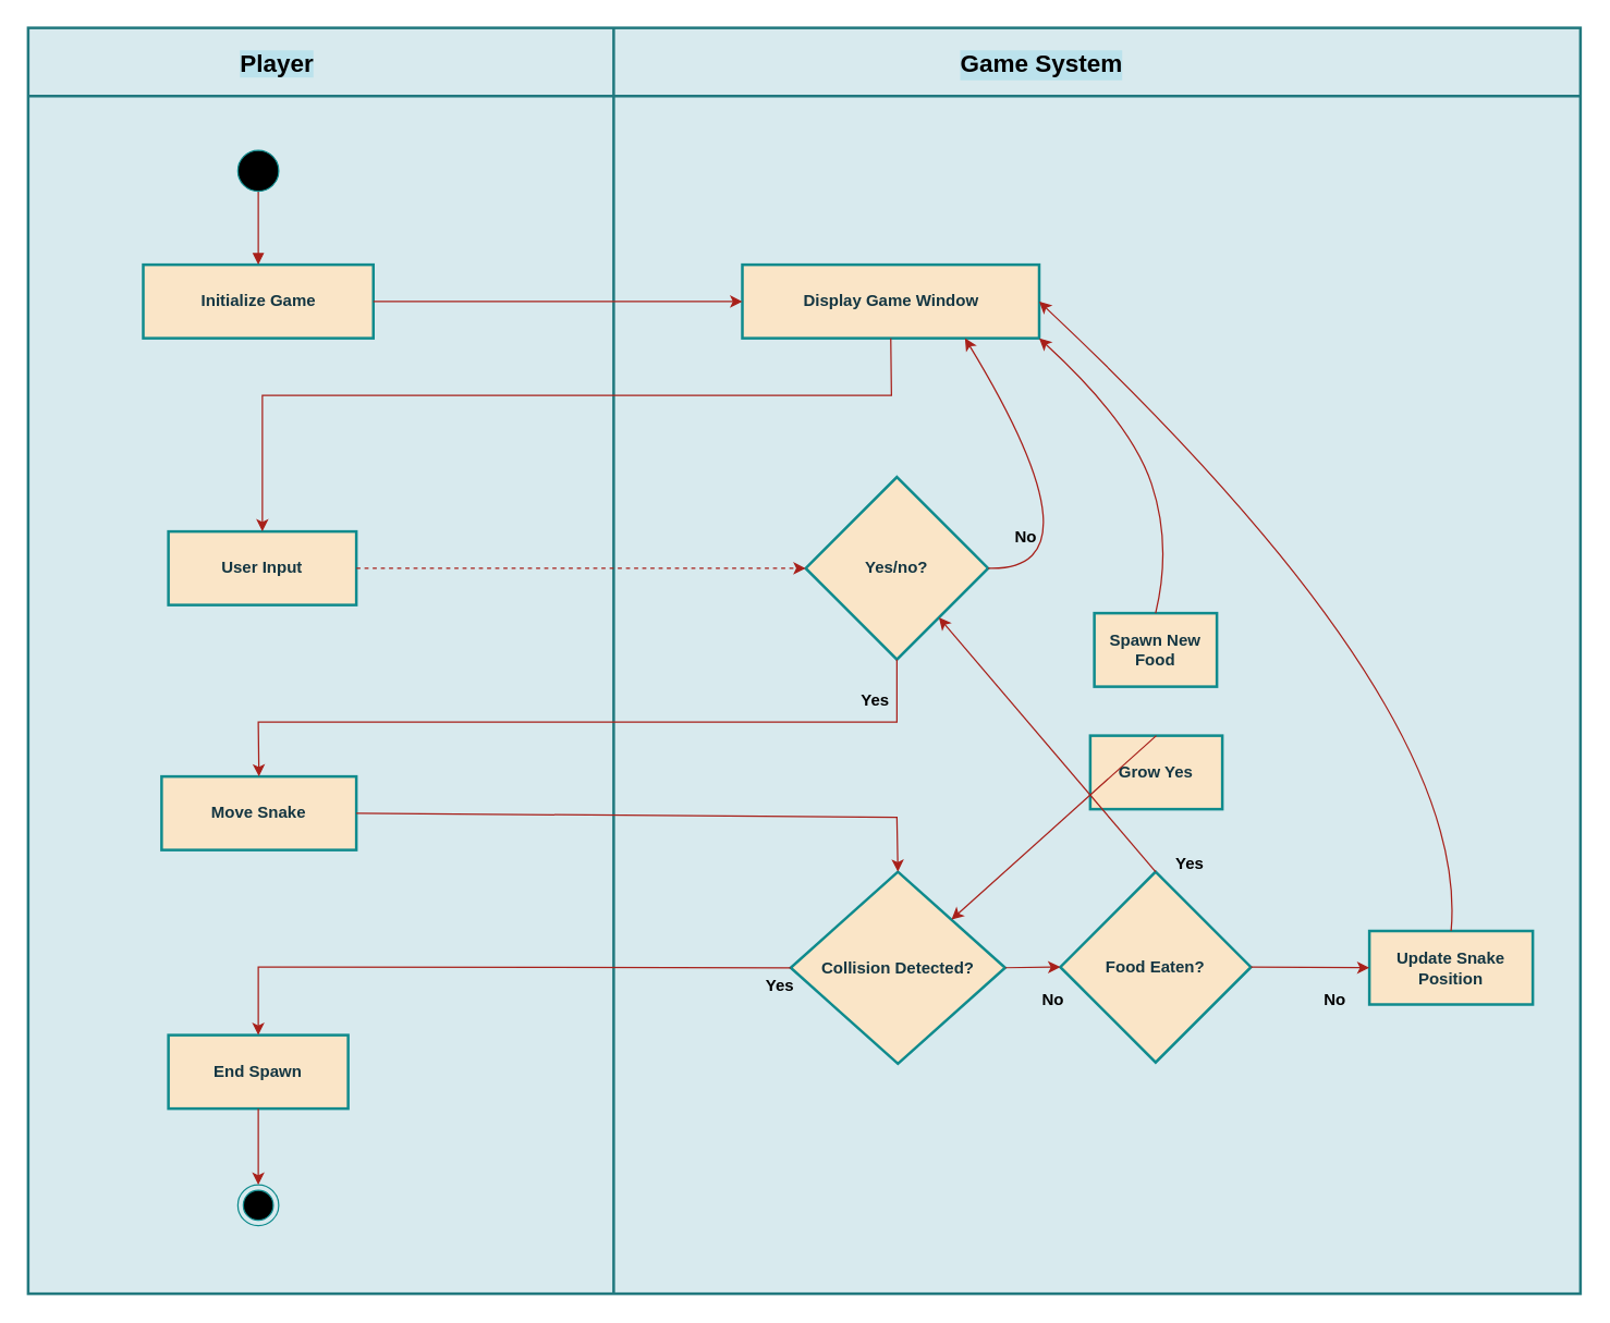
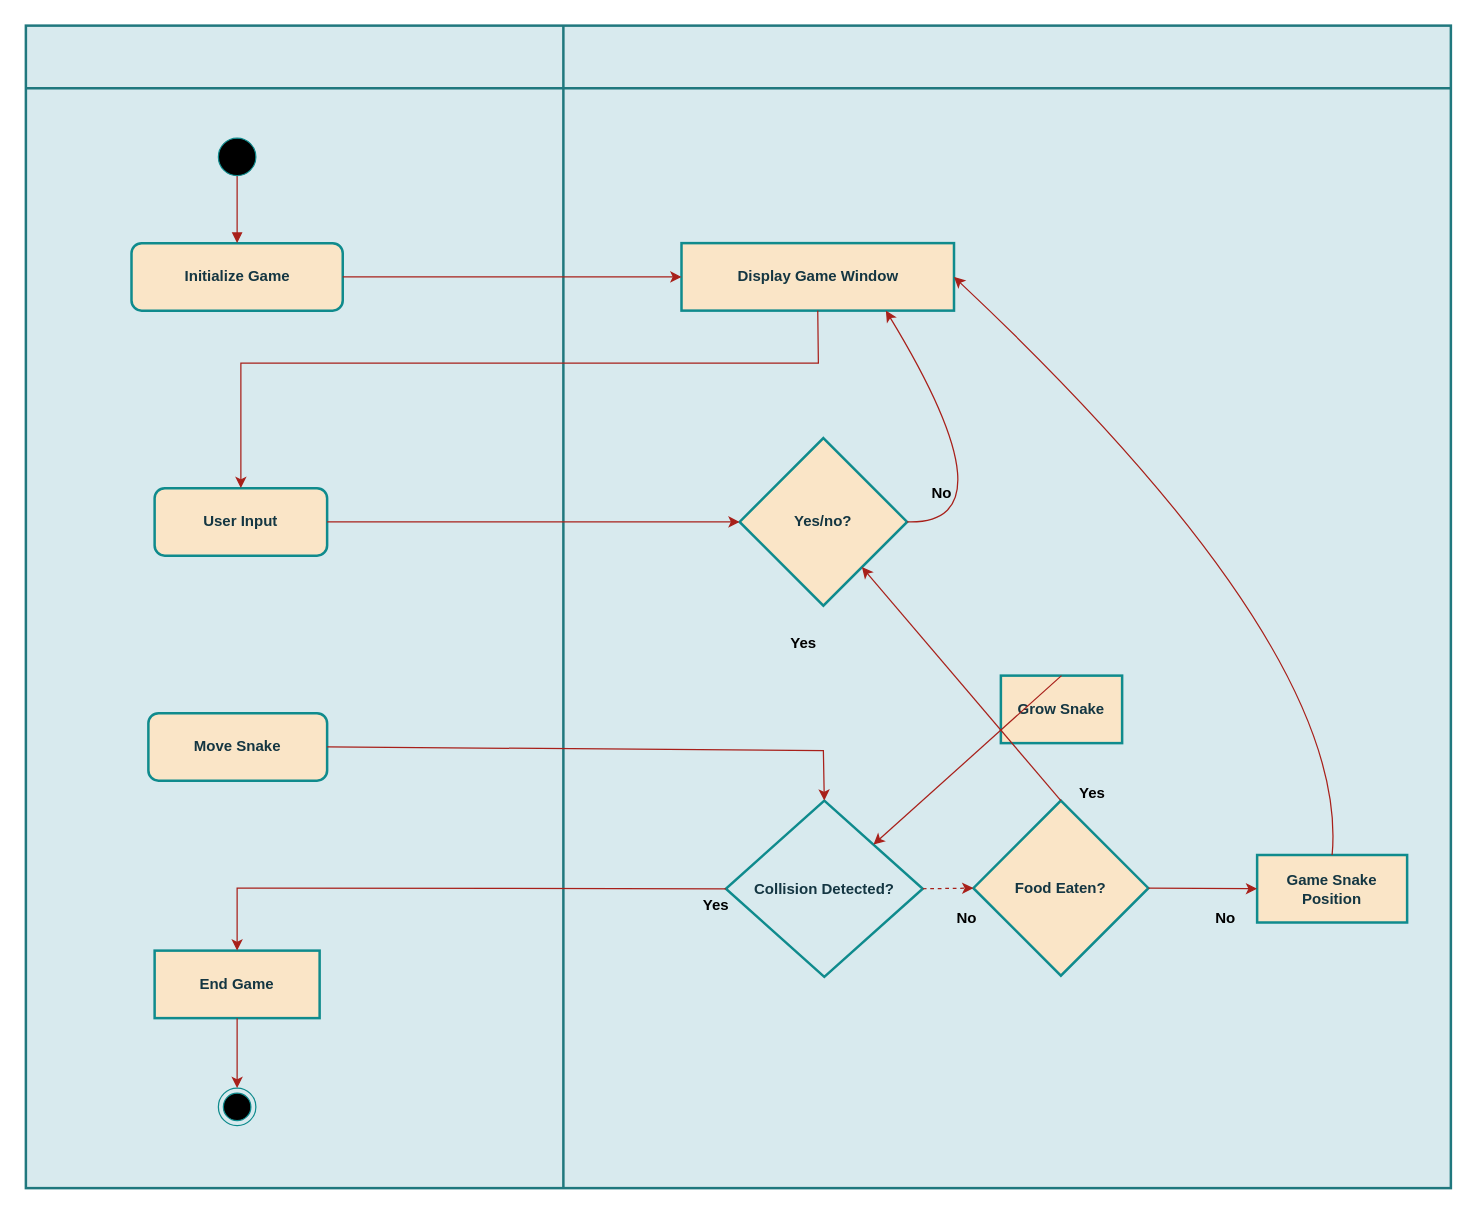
- <mxCell id="37" value="&lt;div style=&quot;text-align: center;&quot;&gt;&lt;font style=&quot;font-size: 18px;&quot; color=&quot;#000000&quot;&gt;&lt;span style=&quot;text-wrap-mode: nowrap; background-color: rgb(187, 226, 236);&quot;&gt;&lt;span style=&quot;&quot;&gt;Player&lt;/span&gt;&lt;/span&gt;&lt;/font&gt;&lt;/div&gt;" style="text;whiteSpace=wrap;html=1;fontColor=#143642;fontStyle=1" vertex="1" parent="1"><mxGeometry x="173.5" y="30" width="100" height="40" as="geometry" /></mxCell>
- <mxCell id="38" value="&lt;div style=&quot;text-align: center;&quot;&gt;&lt;font style=&quot;font-size: 18px;&quot; color=&quot;#000000&quot;&gt;&lt;span style=&quot;text-wrap-mode: nowrap;&quot;&gt;&lt;span style=&quot;&quot;&gt;Game System&lt;/span&gt;&lt;/span&gt;&lt;/font&gt;&lt;/div&gt;" style="text;whiteSpace=wrap;html=1;fontColor=#143642;labelBackgroundColor=#BBE2EC;fontStyle=1" vertex="1" parent="1"><mxGeometry x="702.5" y="30" width="100" height="40" as="geometry" /></mxCell>
- <mxCell id="13" value="Initialize Game" style="whiteSpace=wrap;strokeWidth=2;fontStyle=1;labelBackgroundColor=none;fillColor=#FAE5C7;strokeColor=#0F8B8D;fontColor=#143642;" vertex="1" parent="1"><mxGeometry x="104.5" y="194" width="169" height="54" as="geometry" /></mxCell>
+ <mxCell id="13" value="Initialize Game" style="whiteSpace=wrap;strokeWidth=2;fontStyle=1;labelBackgroundColor=none;fillColor=#FAE5C7;strokeColor=#0F8B8D;fontColor=#143642;rounded=1;" vertex="1" parent="1"><mxGeometry x="104.5" y="194" width="169" height="54" as="geometry" /></mxCell>
- <mxCell id="35" value="" style="curved=1;endArrow=classic;html=1;rounded=0;exitX=0.5;exitY=0;exitDx=0;exitDy=0;entryX=1;entryY=1;entryDx=0;entryDy=0;fontStyle=1;labelBackgroundColor=none;strokeColor=#A8201A;fontColor=default;" edge="1" parent="1" source="26" target="12"><mxGeometry width="50" height="50" relative="1" as="geometry"><mxPoint x="1080" y="440" as="sourcePoint" /><mxPoint x="1130" y="390" as="targetPoint" /><Array as="points"><mxPoint x="860" y="400" /><mxPoint x="830" y="310" /></Array></mxGeometry></mxCell>
- <mxCell id="17" value="User Input" style="whiteSpace=wrap;strokeWidth=2;fontStyle=1;labelBackgroundColor=none;fillColor=#FAE5C7;strokeColor=#0F8B8D;fontColor=#143642;" vertex="1" parent="1"><mxGeometry x="123" y="390" width="138" height="54" as="geometry" /></mxCell>
+ <mxCell id="17" value="User Input" style="whiteSpace=wrap;strokeWidth=2;fontStyle=1;labelBackgroundColor=none;fillColor=#FAE5C7;strokeColor=#0F8B8D;fontColor=#143642;rounded=1;" vertex="1" parent="1"><mxGeometry x="123" y="390" width="138" height="54" as="geometry" /></mxCell>
- <mxCell id="18" value="" style="endArrow=classic;html=1;rounded=0;entryX=0;entryY=0.5;entryDx=0;entryDy=0;exitX=1;exitY=0.5;exitDx=0;exitDy=0;fontStyle=1;labelBackgroundColor=none;strokeColor=#A8201A;fontColor=default;dashed=1;" edge="1" parent="1" source="17" target="10"><mxGeometry width="50" height="50" relative="1" as="geometry"><mxPoint x="410" y="390" as="sourcePoint" /><mxPoint x="460" y="340" as="targetPoint" /></mxGeometry></mxCell>
+ <mxCell id="18" value="" style="endArrow=classic;html=1;rounded=0;entryX=0;entryY=0.5;entryDx=0;entryDy=0;exitX=1;exitY=0.5;exitDx=0;exitDy=0;fontStyle=1;labelBackgroundColor=none;strokeColor=#A8201A;fontColor=default;" edge="1" parent="1" source="17" target="10"><mxGeometry width="50" height="50" relative="1" as="geometry"><mxPoint x="410" y="390" as="sourcePoint" /><mxPoint x="460" y="340" as="targetPoint" /></mxGeometry></mxCell>
- <mxCell id="26" value="Spawn New Food" style="whiteSpace=wrap;strokeWidth=2;fontStyle=1;labelBackgroundColor=none;fillColor=#FAE5C7;strokeColor=#0F8B8D;fontColor=#143642;" vertex="1" parent="1"><mxGeometry x="803" y="450" width="90" height="54" as="geometry" /></mxCell>
- <mxCell id="11" value="" style="endArrow=classic;html=1;rounded=0;entryX=0.5;entryY=0;entryDx=0;entryDy=0;exitX=0.5;exitY=1;exitDx=0;exitDy=0;fontStyle=1;labelBackgroundColor=none;strokeColor=#A8201A;fontColor=default;" edge="1" parent="1" source="10" target="5"><mxGeometry width="50" height="50" relative="1" as="geometry"><mxPoint x="-92.5" y="550" as="sourcePoint" /><mxPoint x="-42.5" y="500" as="targetPoint" /><Array as="points"><mxPoint x="658" y="530" /><mxPoint x="189" y="530" /></Array></mxGeometry></mxCell>
- <mxCell id="25" value="Grow Yes" style="whiteSpace=wrap;strokeWidth=2;fontStyle=1;labelBackgroundColor=none;fillColor=#FAE5C7;strokeColor=#0F8B8D;fontColor=#143642;" vertex="1" parent="1"><mxGeometry x="800" y="540" width="97" height="54" as="geometry" /></mxCell>
+ <mxCell id="25" value="Grow Snake" style="whiteSpace=wrap;strokeWidth=2;fontStyle=1;labelBackgroundColor=none;fillColor=#FAE5C7;strokeColor=#0F8B8D;fontColor=#143642;" vertex="1" parent="1"><mxGeometry x="800" y="540" width="97" height="54" as="geometry" /></mxCell>
- <mxCell id="5" value="Move Snake" style="whiteSpace=wrap;strokeWidth=2;fontStyle=1;labelBackgroundColor=none;fillColor=#FAE5C7;strokeColor=#0F8B8D;fontColor=#143642;" vertex="1" parent="1"><mxGeometry x="118" y="570" width="143" height="54" as="geometry" /></mxCell>
+ <mxCell id="5" value="Move Snake" style="whiteSpace=wrap;strokeWidth=2;fontStyle=1;labelBackgroundColor=none;fillColor=#FAE5C7;strokeColor=#0F8B8D;fontColor=#143642;rounded=1;" vertex="1" parent="1"><mxGeometry x="118" y="570" width="143" height="54" as="geometry" /></mxCell>
- <mxCell id="4" value="Collision Detected?" style="rhombus;strokeWidth=2;whiteSpace=wrap;fontStyle=1;labelBackgroundColor=none;fillColor=#FAE5C7;strokeColor=#0F8B8D;fontColor=#143642;" vertex="1" parent="1"><mxGeometry x="580" y="640" width="157.5" height="141" as="geometry" /></mxCell>
+ <mxCell id="4" value="Collision Detected?" style="rhombus;strokeWidth=2;whiteSpace=wrap;fontStyle=1;labelBackgroundColor=none;fillColor=#d8eaee;strokeColor=#0F8B8D;fontColor=#143642;" vertex="1" parent="1"><mxGeometry x="580" y="640" width="157.5" height="141" as="geometry" /></mxCell>
- <mxCell id="31" value="" style="endArrow=classic;html=1;rounded=0;entryX=0;entryY=0.5;entryDx=0;entryDy=0;exitX=1;exitY=0.5;exitDx=0;exitDy=0;fontStyle=1;labelBackgroundColor=none;strokeColor=#A8201A;fontColor=default;" edge="1" parent="1" source="4" target="24"><mxGeometry width="50" height="50" relative="1" as="geometry"><mxPoint x="800" y="700" as="sourcePoint" /><mxPoint x="850" y="650" as="targetPoint" /></mxGeometry></mxCell>
+ <mxCell id="31" value="" style="endArrow=classic;html=1;rounded=0;entryX=0;entryY=0.5;entryDx=0;entryDy=0;exitX=1;exitY=0.5;exitDx=0;exitDy=0;fontStyle=1;labelBackgroundColor=none;strokeColor=#A8201A;fontColor=default;dashed=1;" edge="1" parent="1" source="4" target="24"><mxGeometry width="50" height="50" relative="1" as="geometry"><mxPoint x="800" y="700" as="sourcePoint" /><mxPoint x="850" y="650" as="targetPoint" /></mxGeometry></mxCell>
- <mxCell id="27" value="Update Snake Position" style="whiteSpace=wrap;strokeWidth=2;fontStyle=1;labelBackgroundColor=none;fillColor=#FAE5C7;strokeColor=#0F8B8D;fontColor=#143642;" vertex="1" parent="1"><mxGeometry x="1005" y="683.5" width="120" height="54" as="geometry" /></mxCell>
+ <mxCell id="27" value="Game Snake Position" style="whiteSpace=wrap;strokeWidth=2;fontStyle=1;labelBackgroundColor=none;fillColor=#FAE5C7;strokeColor=#0F8B8D;fontColor=#143642;" vertex="1" parent="1"><mxGeometry x="1005" y="683.5" width="120" height="54" as="geometry" /></mxCell>
- <mxCell id="7" value="End Spawn" style="whiteSpace=wrap;strokeWidth=2;fontStyle=1;labelBackgroundColor=none;fillColor=#FAE5C7;strokeColor=#0F8B8D;fontColor=#143642;" vertex="1" parent="1"><mxGeometry x="123" y="760" width="132" height="54" as="geometry" /></mxCell>
+ <mxCell id="7" value="End Game" style="whiteSpace=wrap;strokeWidth=2;fontStyle=1;labelBackgroundColor=none;fillColor=#FAE5C7;strokeColor=#0F8B8D;fontColor=#143642;" vertex="1" parent="1"><mxGeometry x="123" y="760" width="132" height="54" as="geometry" /></mxCell>
